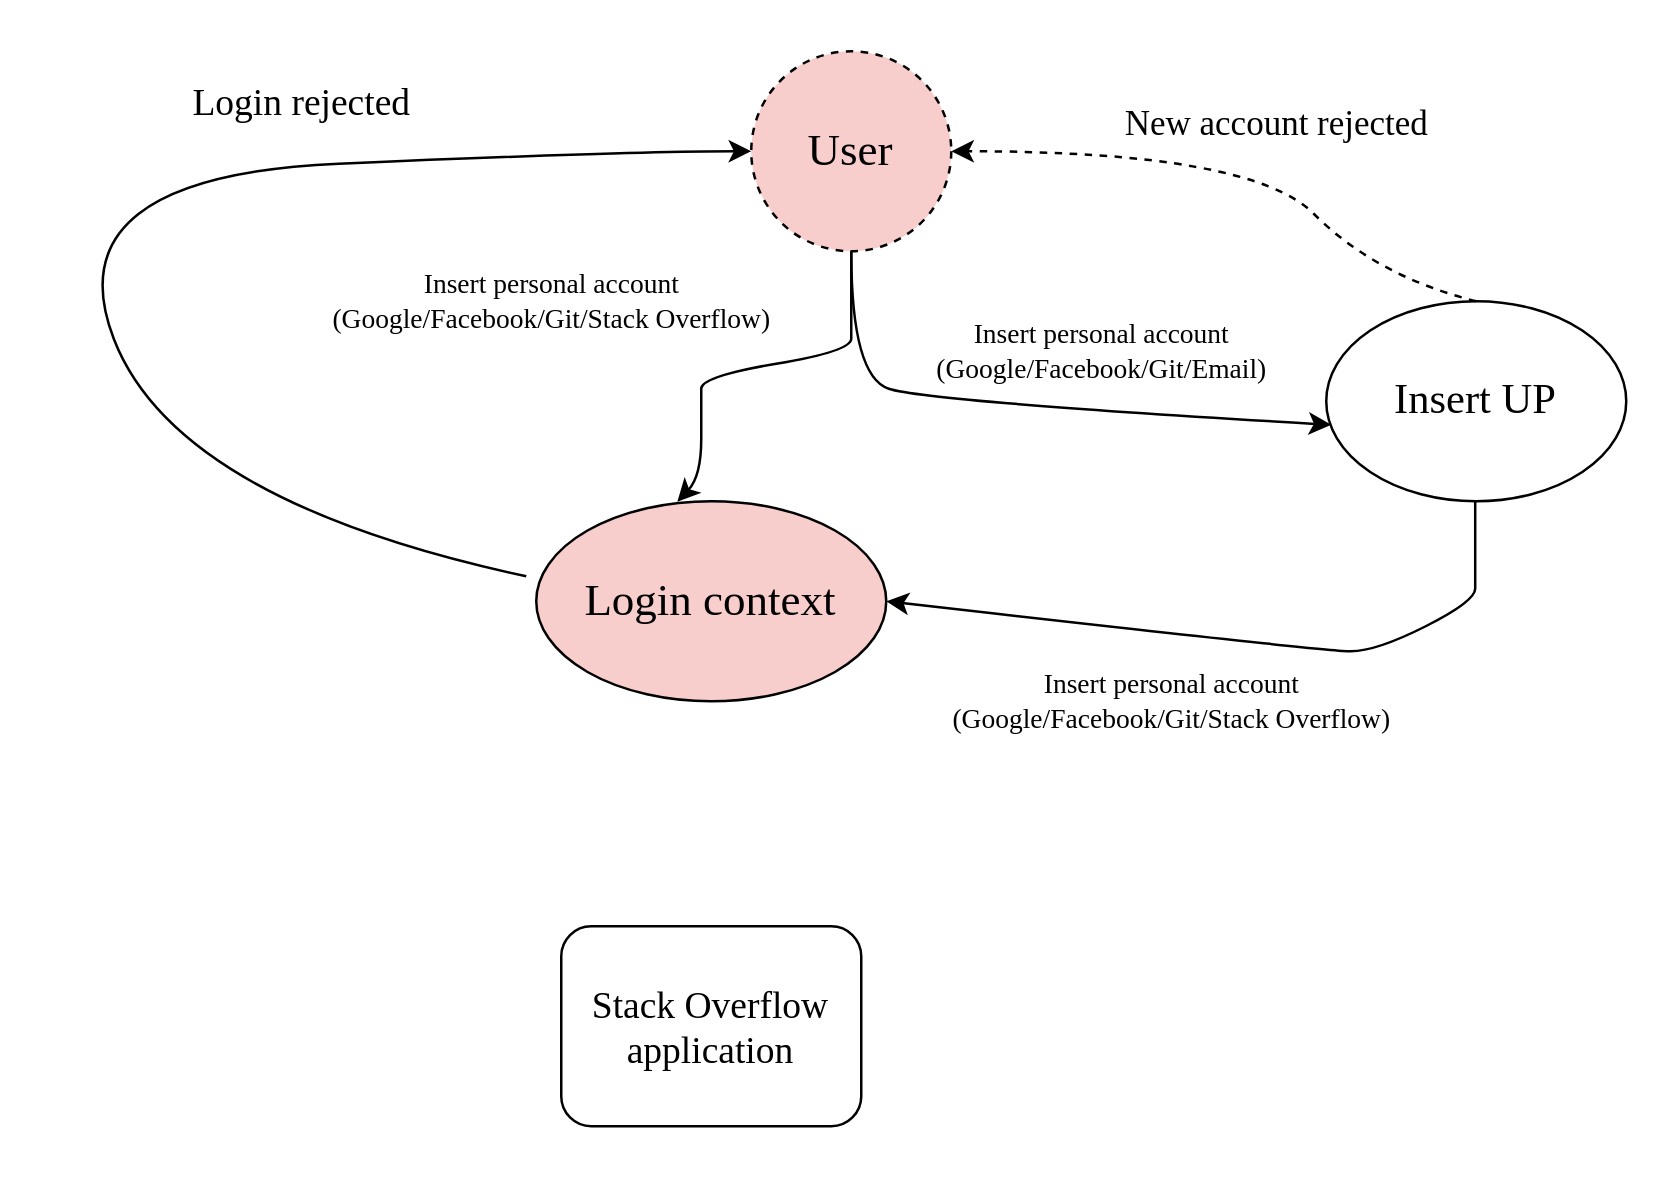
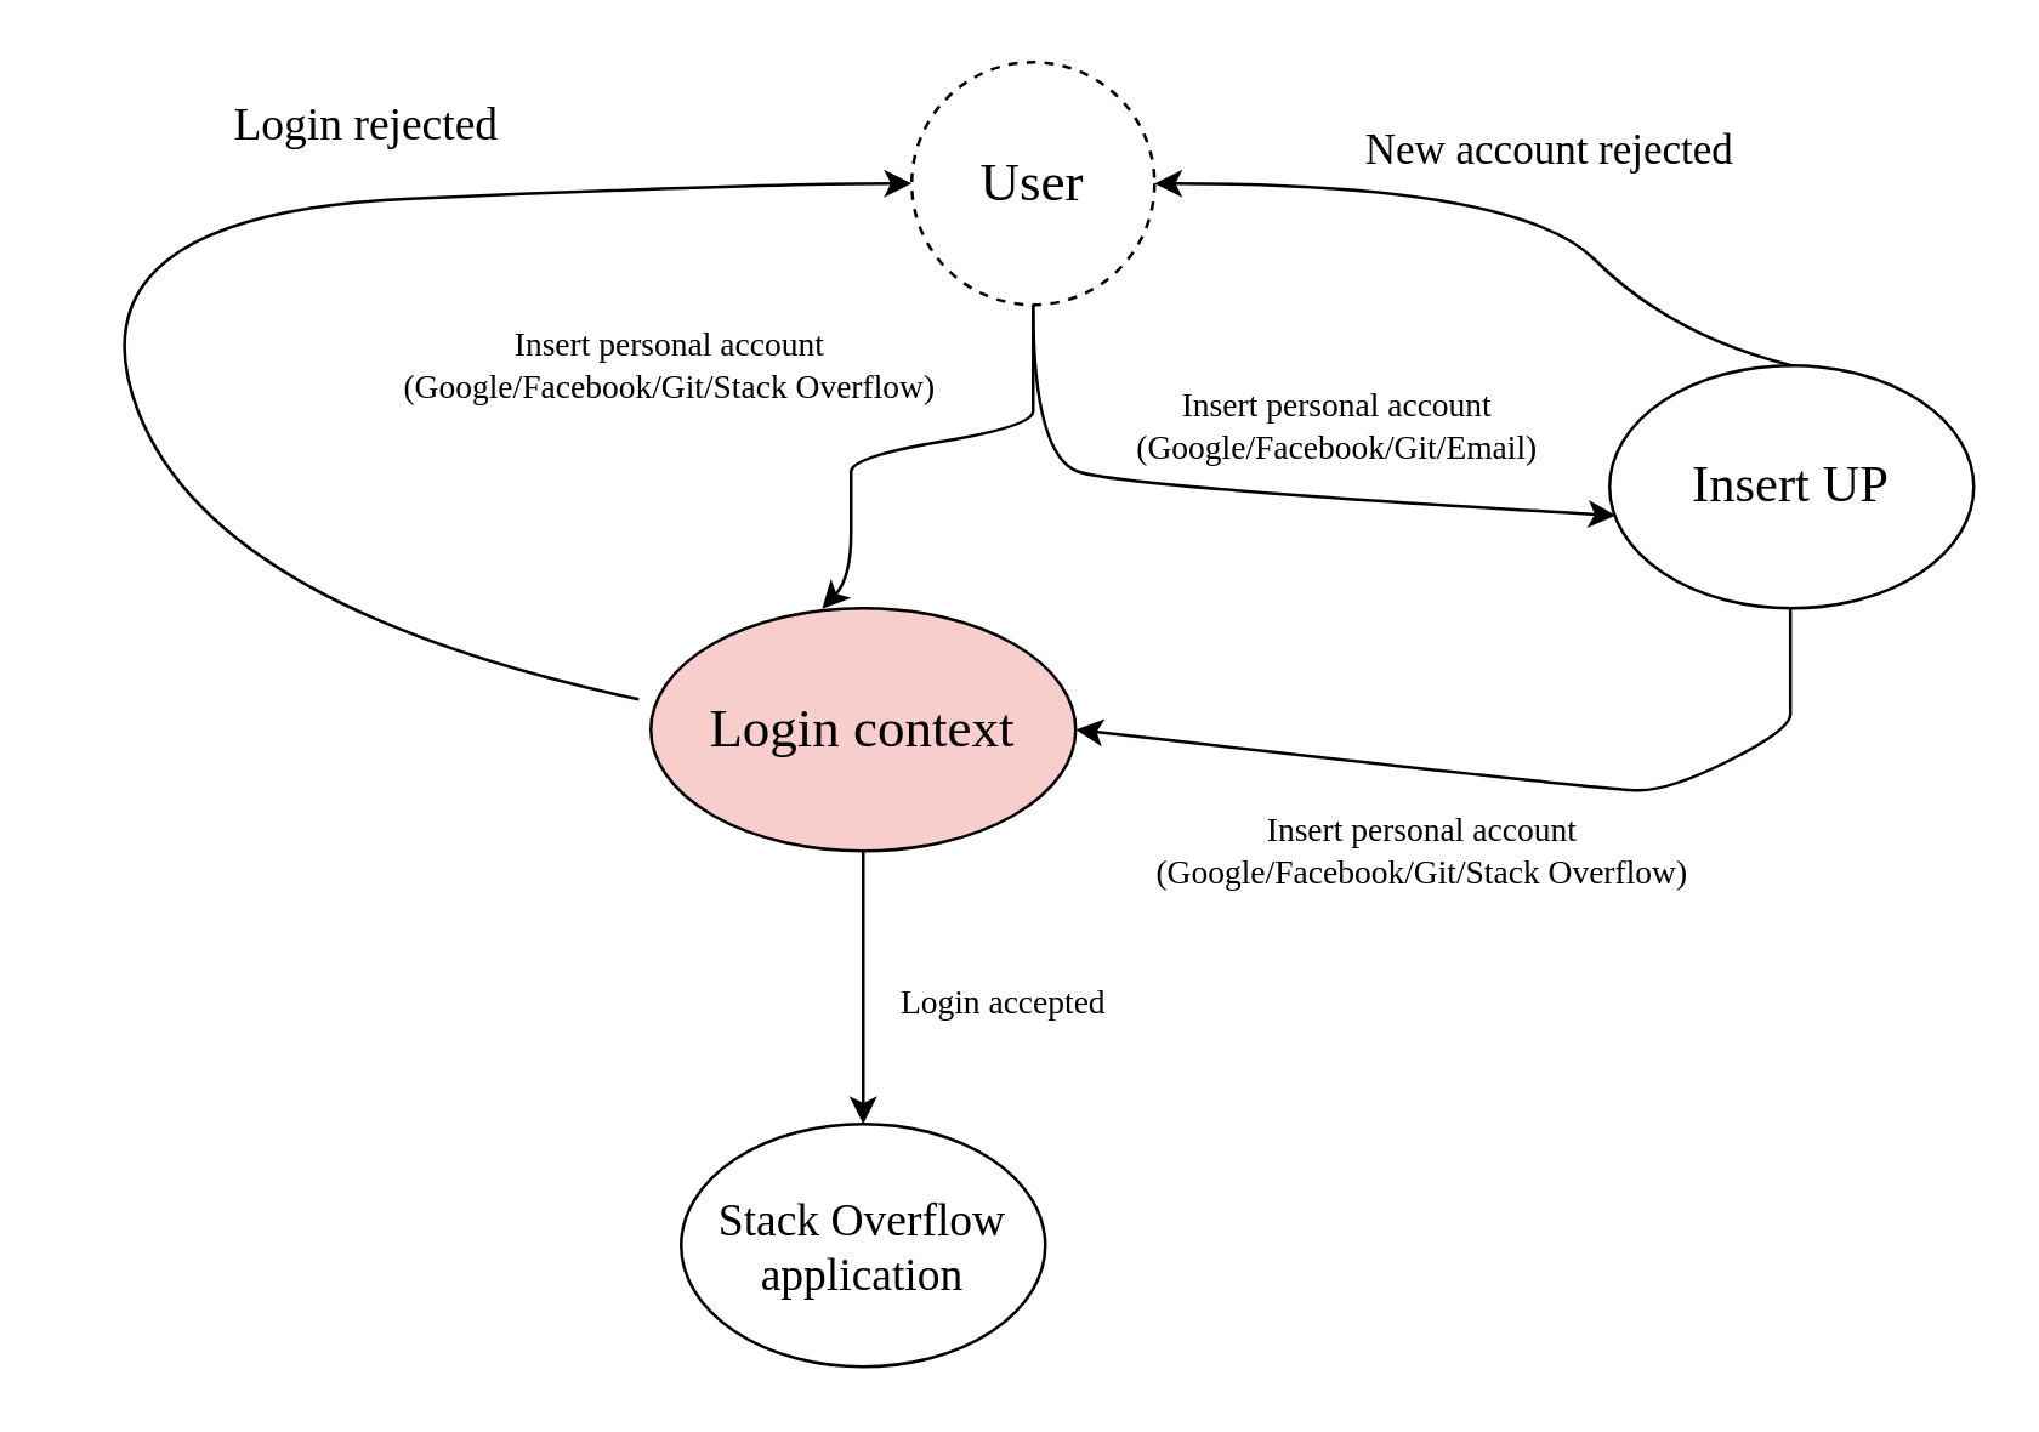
- <mxCell id="3" value="&lt;font face=&quot;Comic Sans MS&quot; style=&quot;font-size: 18px&quot;&gt;User&lt;/font&gt;" style="ellipse;whiteSpace=wrap;html=1;aspect=fixed;dashed=1;fillColor=#f8cecc;" vertex="1" parent="1"><mxGeometry x="300" y="20" width="80" height="80" as="geometry" /></mxCell>
+ <mxCell id="3" value="&lt;font face=&quot;Comic Sans MS&quot; style=&quot;font-size: 18px&quot;&gt;User&lt;/font&gt;" style="ellipse;whiteSpace=wrap;html=1;aspect=fixed;dashed=1;" vertex="1" parent="1"><mxGeometry x="300" y="20" width="80" height="80" as="geometry" /></mxCell>
- <mxCell id="8" value="&lt;span style=&quot;font-size: 14px&quot;&gt;New account rejected&lt;/span&gt;" style="curved=1;endArrow=classic;html=1;fontFamily=Comic Sans MS;entryX=1;entryY=0.5;entryDx=0;entryDy=0;exitX=0.5;exitY=0;exitDx=0;exitDy=0;dashed=1;" edge="1" parent="1" source="6" target="3"><mxGeometry x="-0.035" y="-14" width="50" height="50" relative="1" as="geometry"><mxPoint x="500" y="110" as="sourcePoint" /><mxPoint x="550" y="60" as="targetPoint" /><Array as="points"><mxPoint x="550" y="110" /><mxPoint x="500" y="60" /></Array><mxPoint x="10" y="4" as="offset" /></mxGeometry></mxCell>
+ <mxCell id="8" value="&lt;span style=&quot;font-size: 14px&quot;&gt;New account rejected&lt;/span&gt;" style="curved=1;endArrow=classic;html=1;fontFamily=Comic Sans MS;entryX=1;entryY=0.5;entryDx=0;entryDy=0;exitX=0.5;exitY=0;exitDx=0;exitDy=0;" edge="1" parent="1" source="6" target="3"><mxGeometry x="-0.035" y="-14" width="50" height="50" relative="1" as="geometry"><mxPoint x="500" y="110" as="sourcePoint" /><mxPoint x="550" y="60" as="targetPoint" /><Array as="points"><mxPoint x="550" y="110" /><mxPoint x="500" y="60" /></Array><mxPoint x="10" y="4" as="offset" /></mxGeometry></mxCell>
+ <mxCell id="11" value="Login accepted" style="endArrow=classic;html=1;fontFamily=Comic Sans MS;entryX=0.5;entryY=0;entryDx=0;entryDy=0;exitX=0.5;exitY=1;exitDx=0;exitDy=0;" edge="1" parent="1" source="2" target="10"><mxGeometry x="0.111" y="46" width="50" height="50" relative="1" as="geometry"><mxPoint x="259" y="350" as="sourcePoint" /><mxPoint x="309" y="300" as="targetPoint" /><mxPoint as="offset" /></mxGeometry></mxCell>
- <mxCell id="10" value="&lt;font style=&quot;font-size: 15px&quot;&gt;Stack Overflow application&lt;/font&gt;" style="whiteSpace=wrap;html=1;fontFamily=Comic Sans MS;rounded=1;" vertex="1" parent="1"><mxGeometry x="224" y="370" width="120" height="80" as="geometry" /></mxCell>
+ <mxCell id="10" value="&lt;font style=&quot;font-size: 15px&quot;&gt;Stack Overflow application&lt;/font&gt;" style="ellipse;whiteSpace=wrap;html=1;fontFamily=Comic Sans MS;" vertex="1" parent="1"><mxGeometry x="224" y="370" width="120" height="80" as="geometry" /></mxCell>
